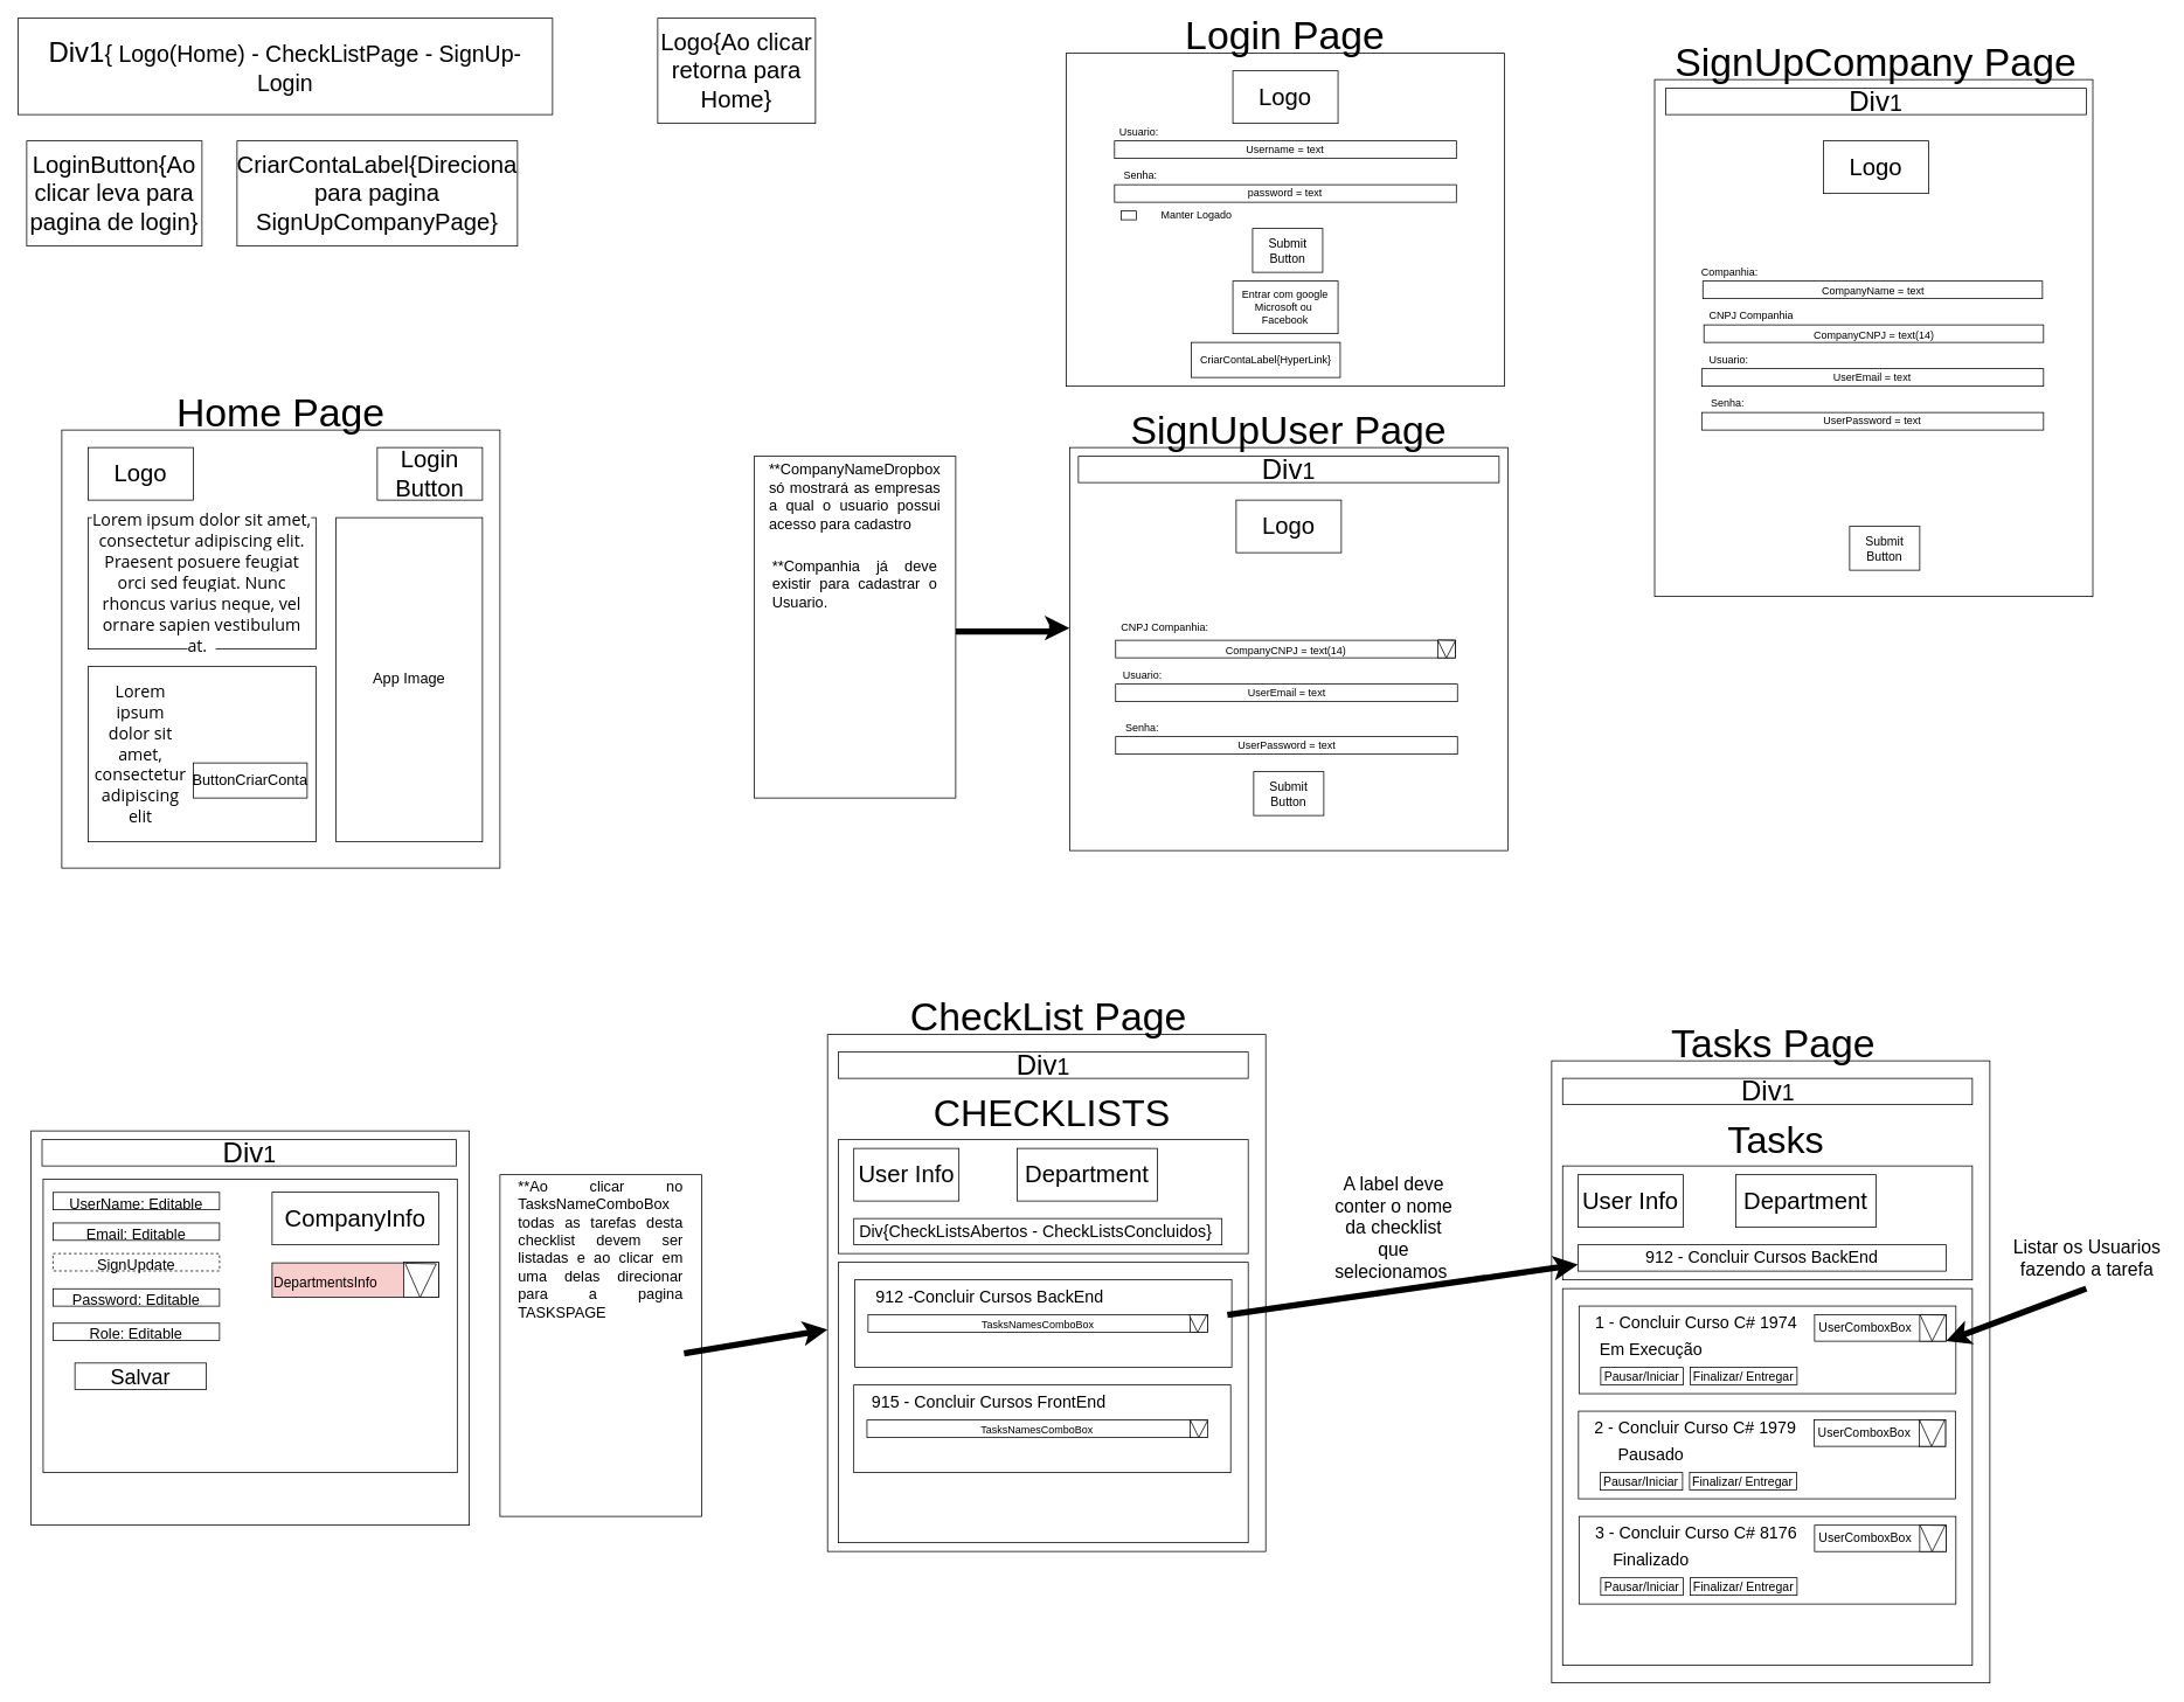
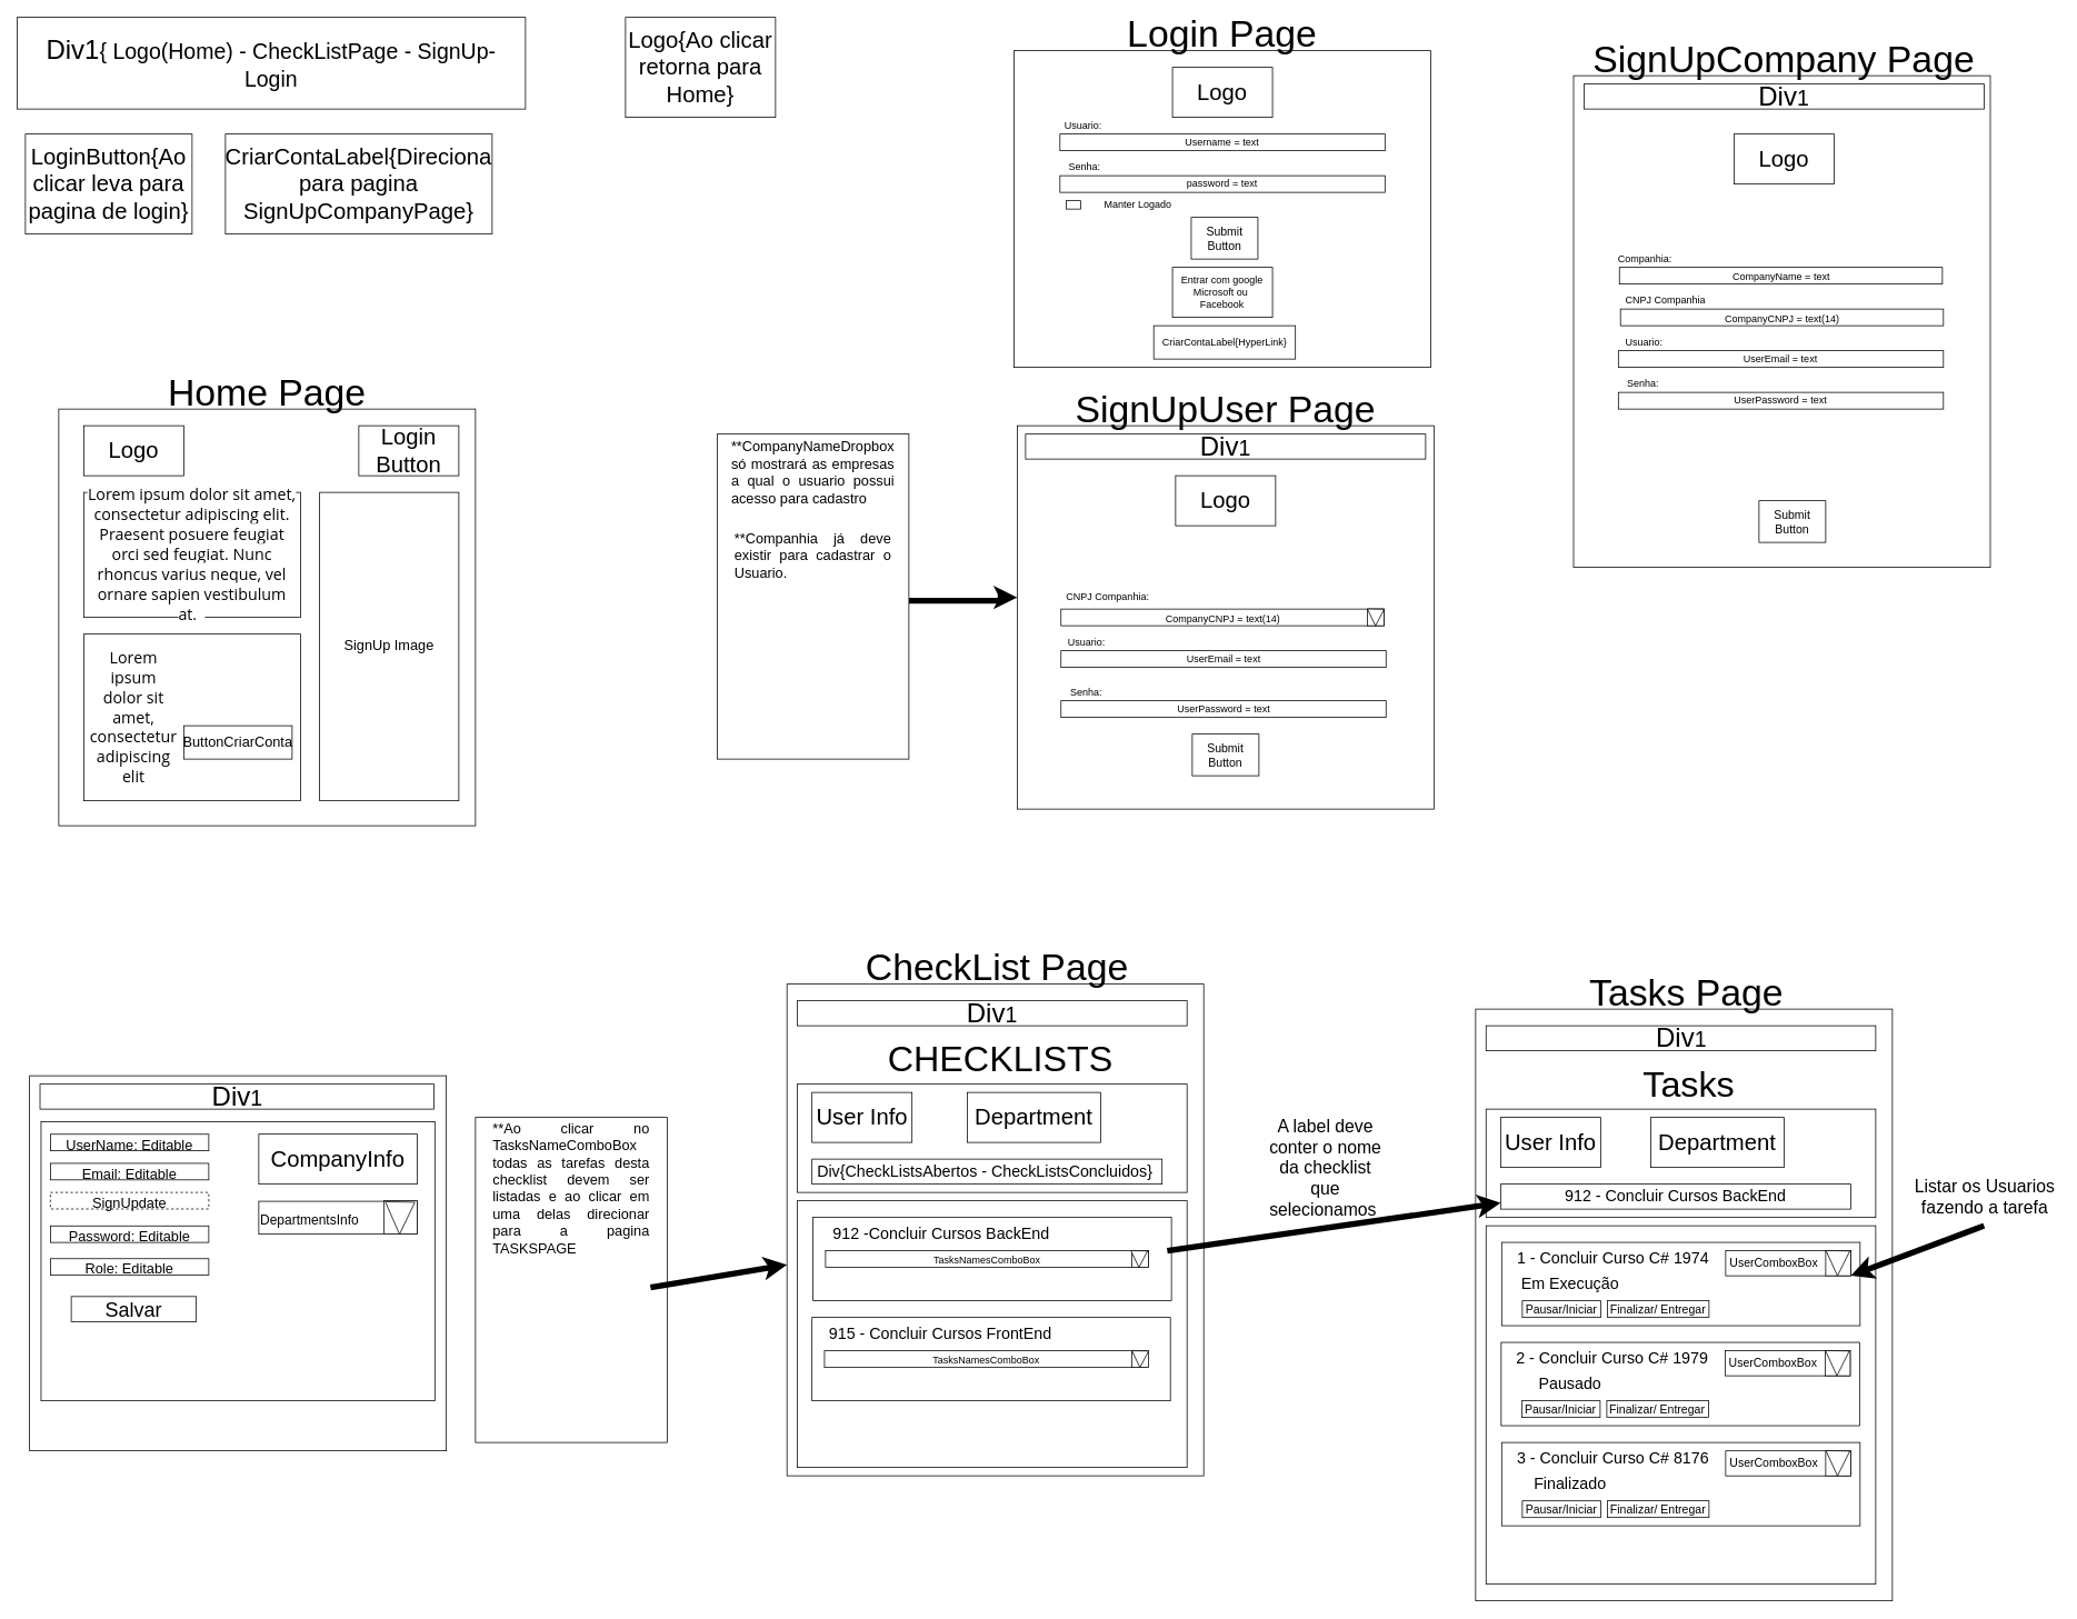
- <mxCell id="55" value="CriarContaLabel{HyperLink}" style="rounded=0;whiteSpace=wrap;html=1;fontSize=12;" parent="1" vertex="1"><mxGeometry x="1358.75" y="390" width="170" height="40" as="geometry" /></mxCell>
+ <mxCell id="55" value="CriarContaLabel{HyperLink}" style="rounded=0;whiteSpace=wrap;html=1;fontSize=12;" parent="1" vertex="1"><mxGeometry x="1383.75" y="390" width="170" height="40" as="geometry" /></mxCell>
- <mxCell id="58" value="App Image" style="rounded=0;whiteSpace=wrap;html=1;fontSize=17;" parent="1" vertex="1"><mxGeometry x="383" y="590" width="167" height="370" as="geometry" /></mxCell>
+ <mxCell id="58" value="SignUp Image" style="rounded=0;whiteSpace=wrap;html=1;fontSize=17;" parent="1" vertex="1"><mxGeometry x="383" y="590" width="167" height="370" as="geometry" /></mxCell>
- <mxCell id="121" value="&lt;font style=&quot;font-size: 16px&quot;&gt;DepartmentsInfo&lt;/font&gt;" style="rounded=0;whiteSpace=wrap;html=1;fontSize=27;align=left;fillColor=#f8cecc;" vertex="1" parent="1"><mxGeometry x="310" y="1440.63" width="190" height="39.37" as="geometry" /></mxCell>
+ <mxCell id="121" value="&lt;font style=&quot;font-size: 16px&quot;&gt;DepartmentsInfo&lt;/font&gt;" style="rounded=0;whiteSpace=wrap;html=1;fontSize=27;align=left;" vertex="1" parent="1"><mxGeometry x="310" y="1440.63" width="190" height="39.37" as="geometry" /></mxCell>
